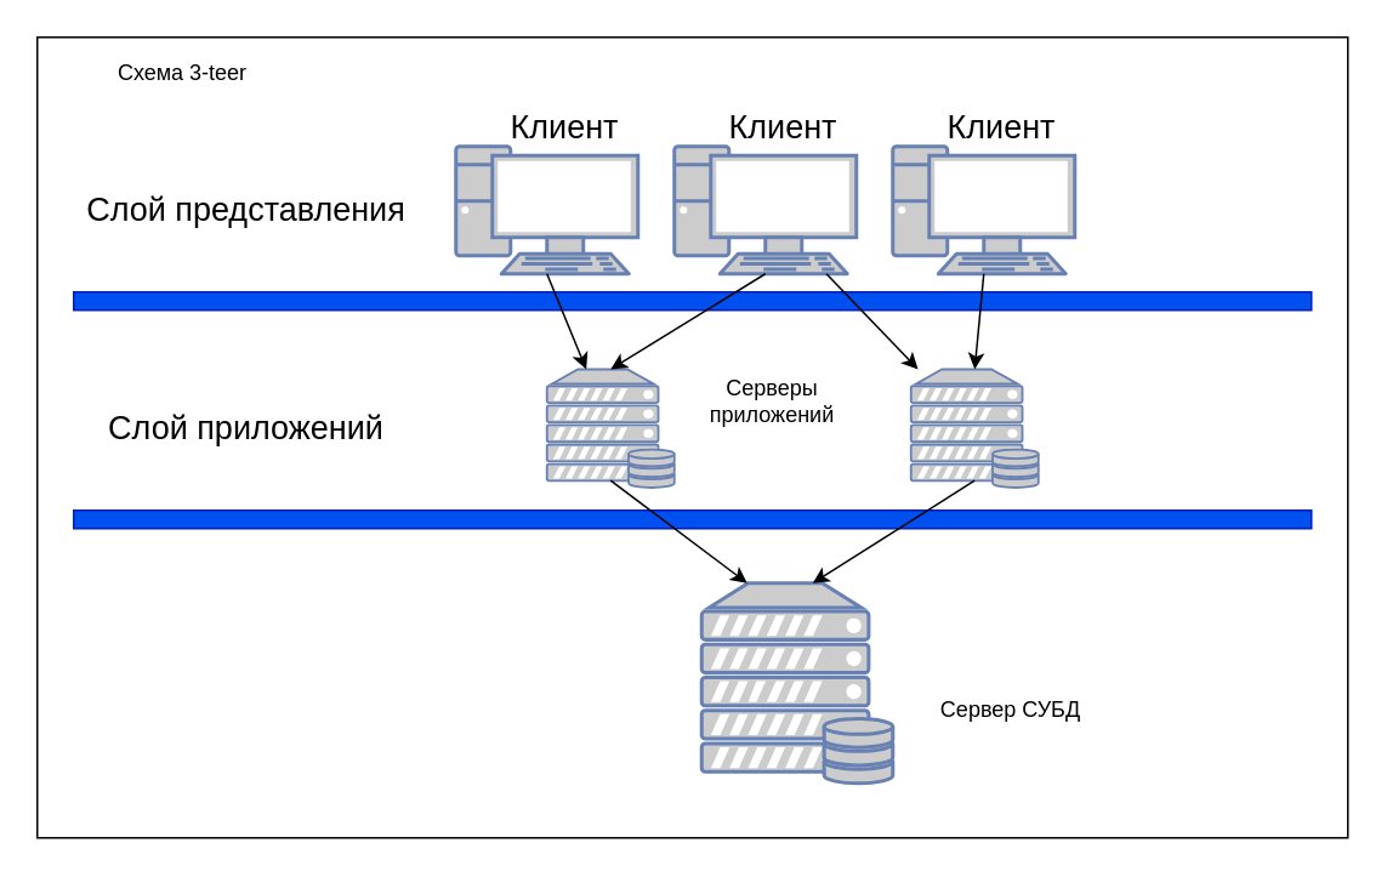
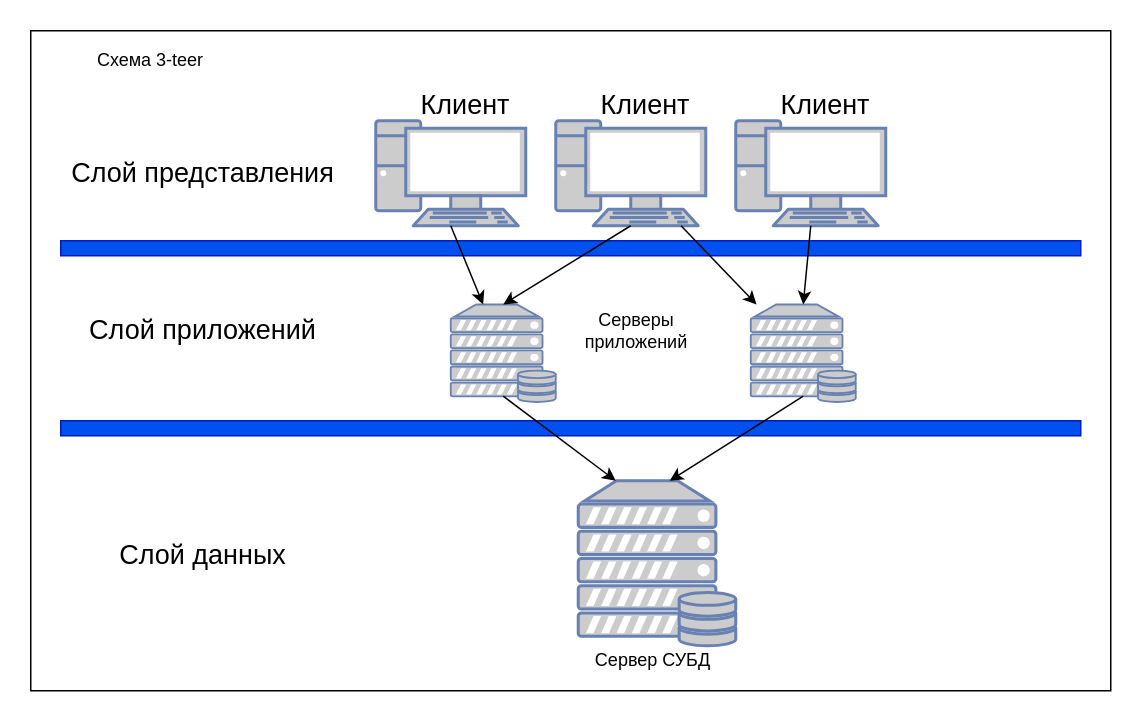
- <mxCell id="16" value="&lt;font style=&quot;font-size: 18px&quot;&gt;Слой приложений&lt;/font&gt;" style="text;html=1;strokeColor=none;fillColor=none;align=center;verticalAlign=middle;whiteSpace=wrap;rounded=0;" vertex="1" parent="1"><mxGeometry x="40" y="225" width="190" height="20" as="geometry" /></mxCell>
+ <mxCell id="16" value="&lt;font style=&quot;font-size: 18px&quot;&gt;Слой приложений&lt;/font&gt;" style="text;html=1;strokeColor=none;fillColor=none;align=center;verticalAlign=middle;whiteSpace=wrap;rounded=0;" vertex="1" parent="1"><mxGeometry x="40" y="210" width="190" height="20" as="geometry" /></mxCell>
+ <mxCell id="17" value="&lt;font style=&quot;font-size: 18px&quot;&gt;Слой данных&lt;/font&gt;" style="text;html=1;strokeColor=none;fillColor=none;align=center;verticalAlign=middle;whiteSpace=wrap;rounded=0;" vertex="1" parent="1"><mxGeometry x="40" y="360" width="190" height="20" as="geometry" /></mxCell>
- <mxCell id="25" value="Сервер СУБД" style="text;html=1;strokeColor=none;fillColor=none;align=center;verticalAlign=middle;whiteSpace=wrap;rounded=0;" vertex="1" parent="1"><mxGeometry x="500" y="380" width="110" height="20" as="geometry" /></mxCell>
+ <mxCell id="25" value="Сервер СУБД" style="text;html=1;strokeColor=none;fillColor=none;align=center;verticalAlign=middle;whiteSpace=wrap;rounded=0;" vertex="1" parent="1"><mxGeometry x="380" y="430" width="110" height="20" as="geometry" /></mxCell>
